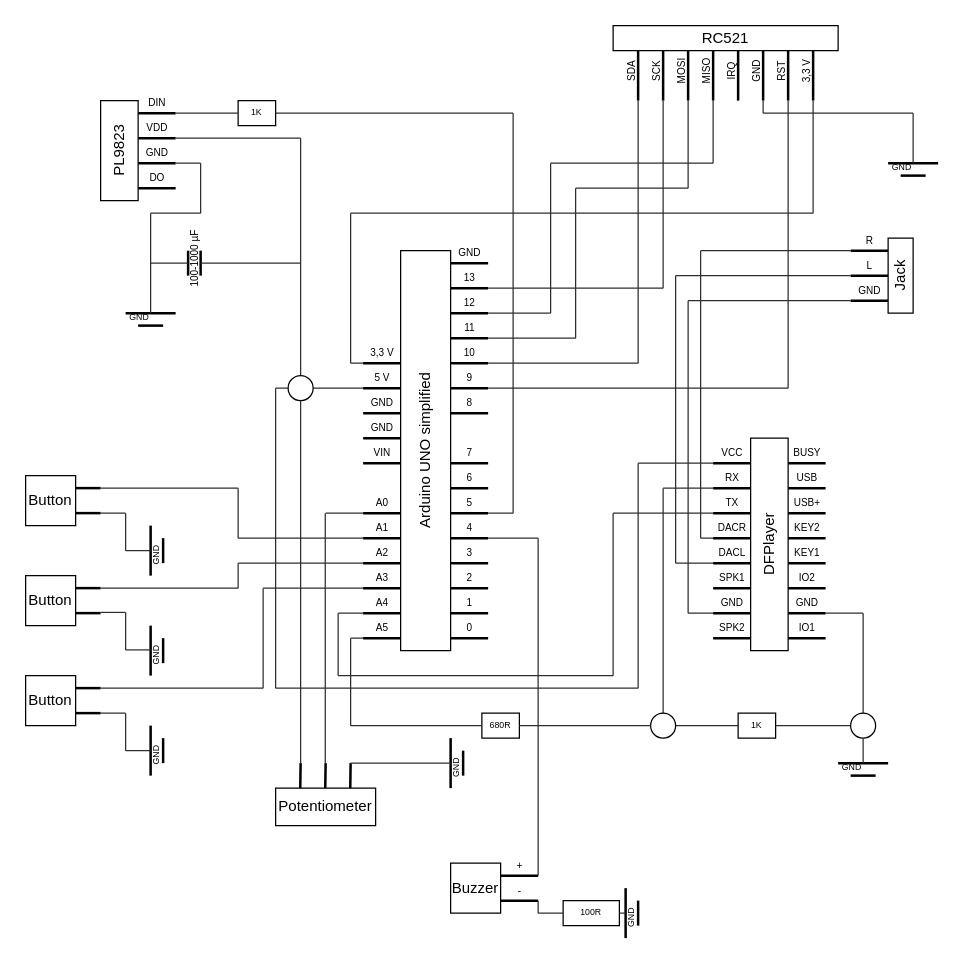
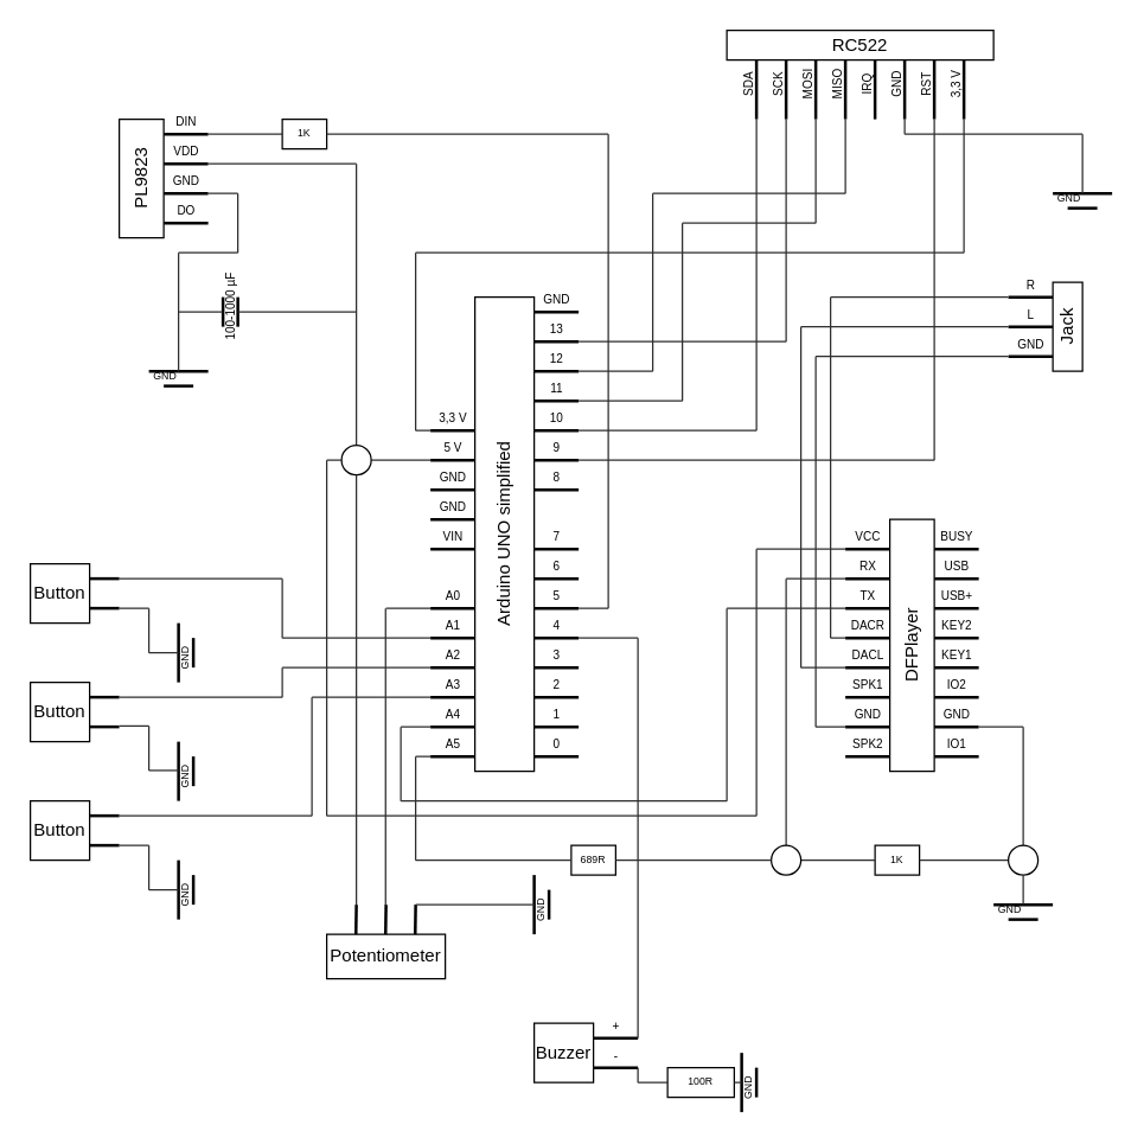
- <mxCell id="2" value="&lt;font style=&quot;font-size: 12px;&quot;&gt;RC521&lt;/font&gt;" style="rounded=0;whiteSpace=wrap;html=1;fontSize=12;" parent="1" vertex="1"><mxGeometry x="490" y="20" width="180" height="20" as="geometry" /></mxCell>
+ <mxCell id="2" value="&lt;font style=&quot;font-size: 12px;&quot;&gt;RC522&lt;/font&gt;" style="rounded=0;whiteSpace=wrap;html=1;fontSize=12;" parent="1" vertex="1"><mxGeometry x="490" y="20" width="180" height="20" as="geometry" /></mxCell>
- <mxCell id="173" value="680R" style="rounded=0;whiteSpace=wrap;html=1;fontSize=7;" vertex="1" parent="1"><mxGeometry x="385" y="570" width="30" height="20" as="geometry" /></mxCell>
+ <mxCell id="173" value="689R" style="rounded=0;whiteSpace=wrap;html=1;fontSize=7;" vertex="1" parent="1"><mxGeometry x="385" y="570" width="30" height="20" as="geometry" /></mxCell>
